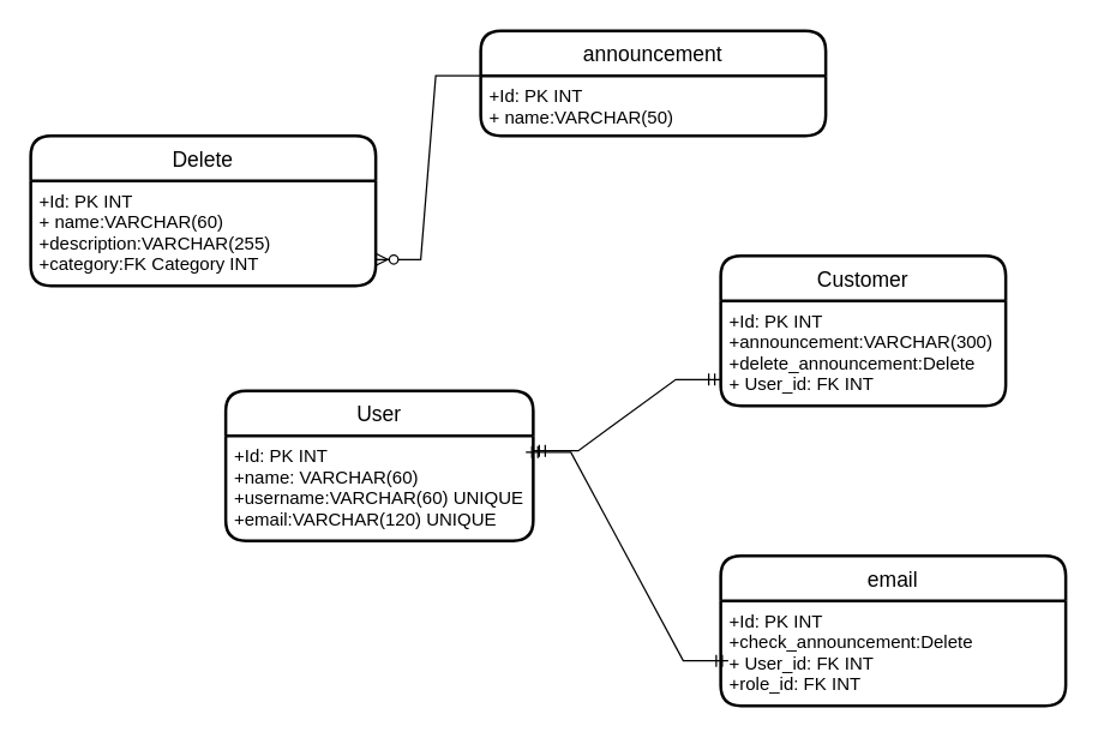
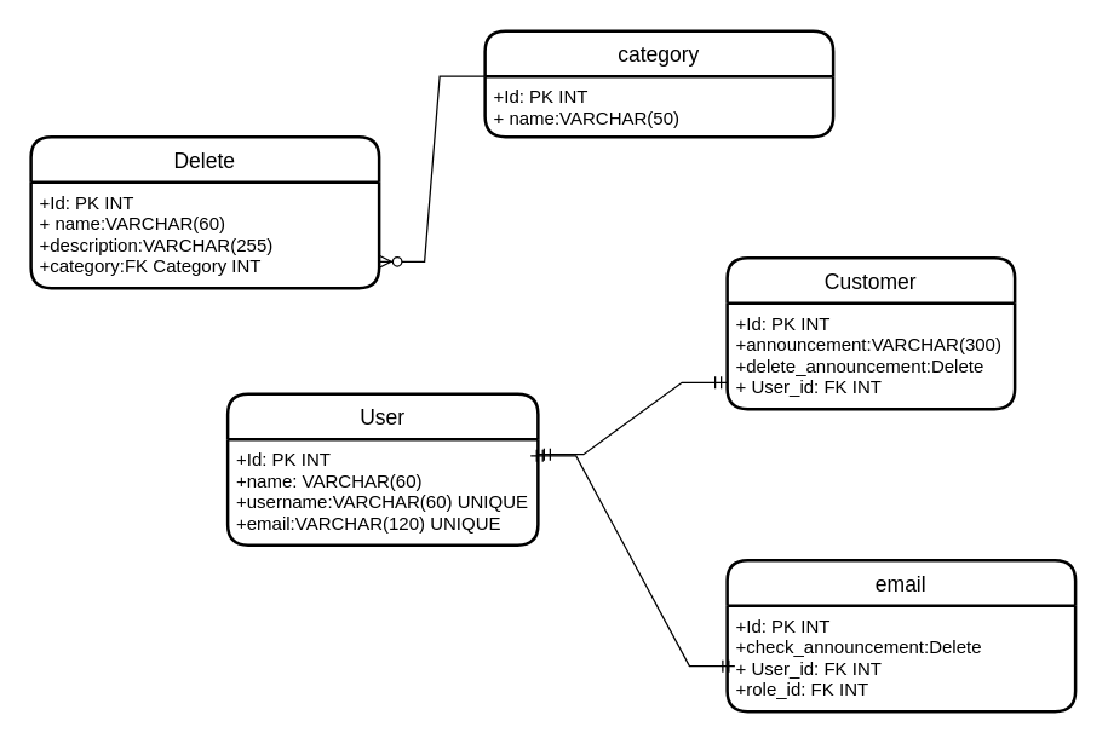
- <mxCell id="5" value="announcement" style="swimlane;childLayout=stackLayout;horizontal=1;startSize=30;horizontalStack=0;rounded=1;fontSize=14;fontStyle=0;strokeWidth=2;resizeParent=0;resizeLast=1;shadow=0;dashed=0;align=center;" vertex="1" parent="1"><mxGeometry x="320" y="20" width="230" height="70" as="geometry"><mxRectangle x="50" y="30" width="80" height="30" as="alternateBounds" /></mxGeometry></mxCell>
+ <mxCell id="5" value="category" style="swimlane;childLayout=stackLayout;horizontal=1;startSize=30;horizontalStack=0;rounded=1;fontSize=14;fontStyle=0;strokeWidth=2;resizeParent=0;resizeLast=1;shadow=0;dashed=0;align=center;" vertex="1" parent="1"><mxGeometry x="320" y="20" width="230" height="70" as="geometry"><mxRectangle x="50" y="30" width="80" height="30" as="alternateBounds" /></mxGeometry></mxCell>
